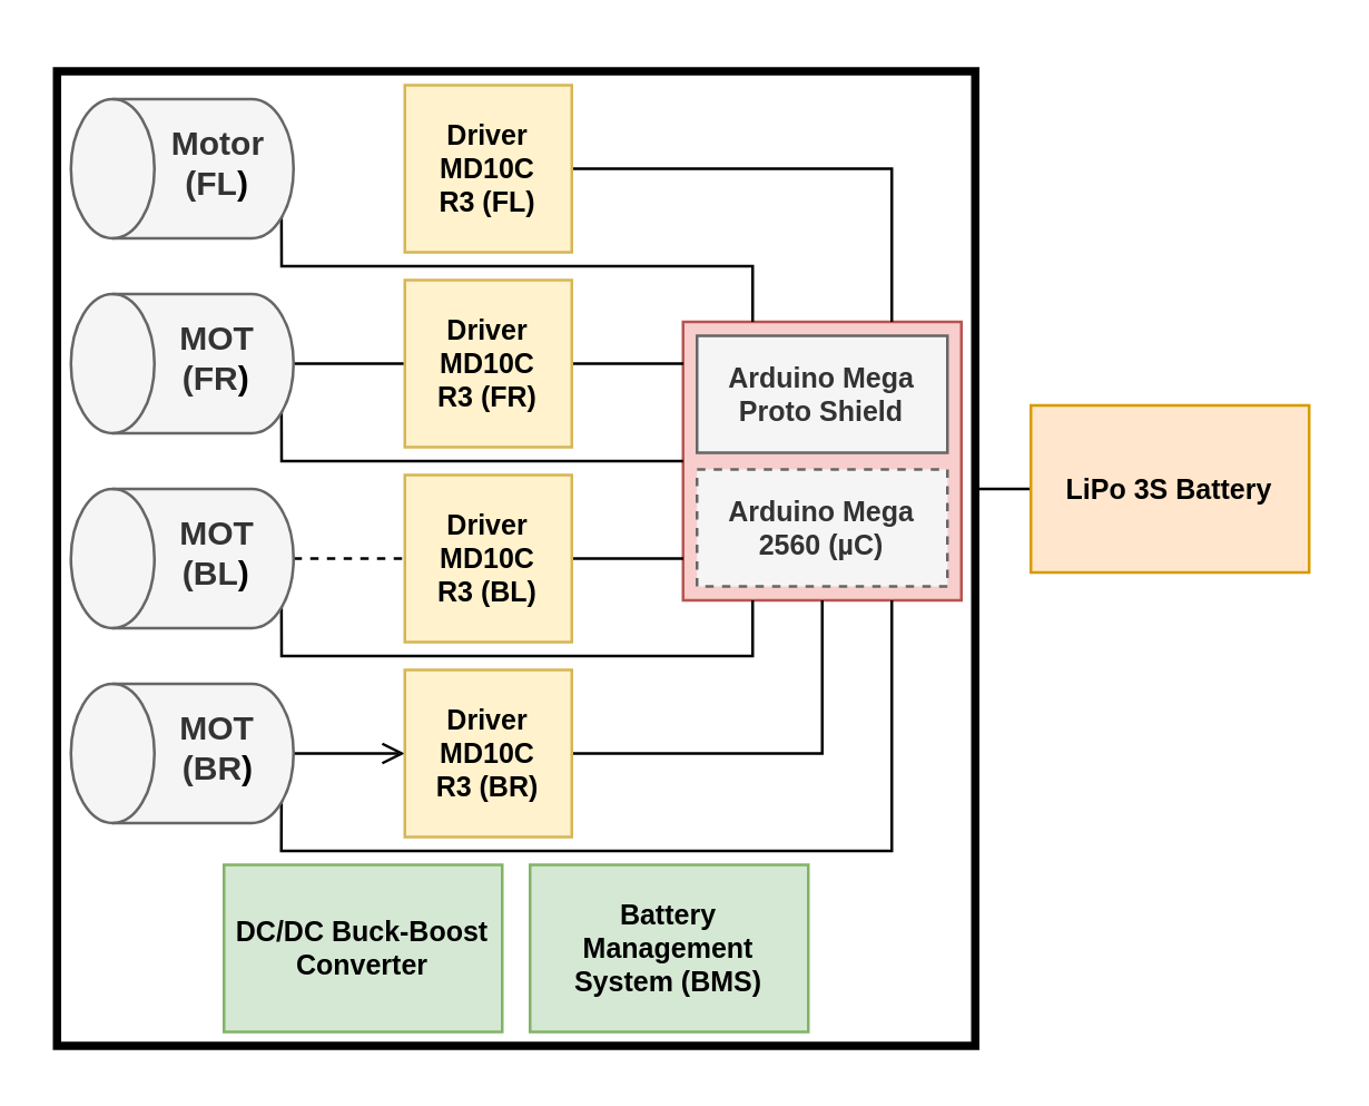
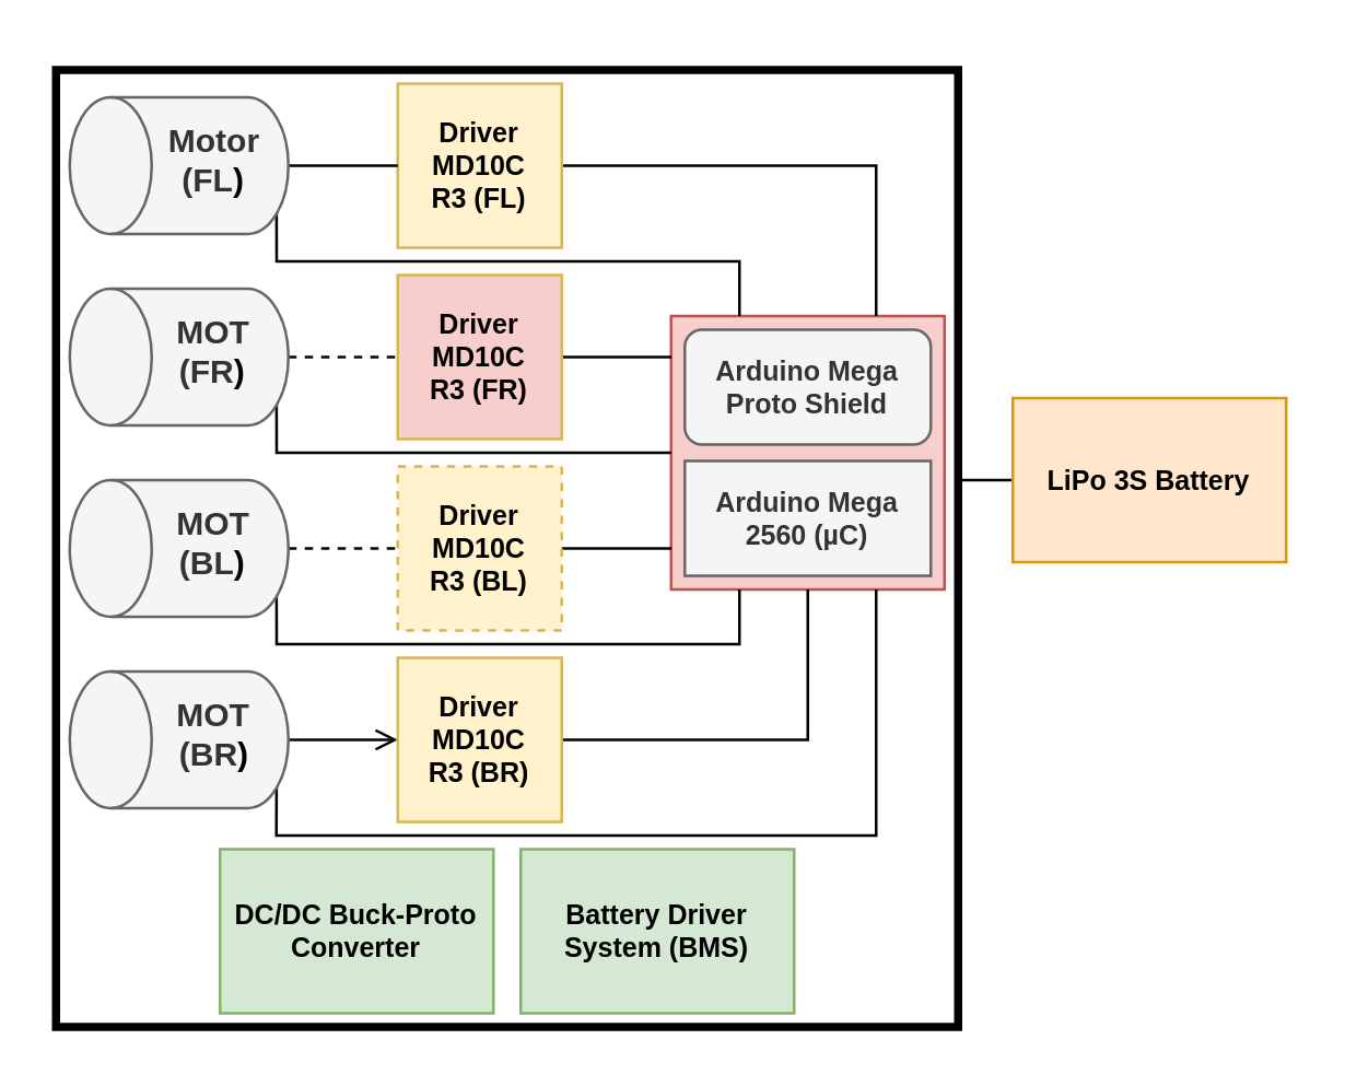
+ <mxCell id="7" style="edgeStyle=orthogonalEdgeStyle;rounded=0;orthogonalLoop=1;jettySize=auto;html=1;exitX=0.5;exitY=1;exitDx=0;exitDy=0;exitPerimeter=0;entryX=0;entryY=0.5;entryDx=0;entryDy=0;endArrow=none;endFill=0;" edge="1" parent="1" source="9" target="6"><mxGeometry relative="1" as="geometry" /></mxCell>
- <mxCell id="10" style="edgeStyle=orthogonalEdgeStyle;rounded=0;orthogonalLoop=1;jettySize=auto;html=1;exitX=0.5;exitY=1;exitDx=0;exitDy=0;exitPerimeter=0;entryX=0;entryY=0.5;entryDx=0;entryDy=0;endArrow=none;endFill=0;" edge="1" parent="1" source="12" target="20"><mxGeometry relative="1" as="geometry" /></mxCell>
+ <mxCell id="10" style="edgeStyle=orthogonalEdgeStyle;rounded=0;orthogonalLoop=1;jettySize=auto;html=1;exitX=0.5;exitY=1;exitDx=0;exitDy=0;exitPerimeter=0;entryX=0;entryY=0.5;entryDx=0;entryDy=0;endArrow=none;endFill=0;dashed=1;" edge="1" parent="1" source="12" target="20"><mxGeometry relative="1" as="geometry" /></mxCell>
- <mxCell id="20" value="Driver MD10C&lt;div&gt;R3 (&lt;span style=&quot;background-color: transparent; color: light-dark(rgb(0, 0, 0), rgb(255, 255, 255));&quot;&gt;FR)&lt;/span&gt;&lt;/div&gt;" style="rounded=0;whiteSpace=wrap;html=1;fontSize=10;fontStyle=1;fillColor=#fff2cc;strokeColor=#d6b656;" vertex="1" parent="1"><mxGeometry x="145" y="100" width="60" height="60" as="geometry" /></mxCell>
+ <mxCell id="20" value="Driver MD10C&lt;div&gt;R3 (&lt;span style=&quot;background-color: transparent; color: light-dark(rgb(0, 0, 0), rgb(255, 255, 255));&quot;&gt;FR)&lt;/span&gt;&lt;/div&gt;" style="rounded=0;whiteSpace=wrap;html=1;fontSize=10;fontStyle=1;fillColor=#f8cecc;strokeColor=#d6b656;" vertex="1" parent="1"><mxGeometry x="145" y="100" width="60" height="60" as="geometry" /></mxCell>
- <mxCell id="25" value="Arduino Mega&lt;div&gt;Proto Shield&lt;/div&gt;" style="rounded=0;whiteSpace=wrap;html=1;fontStyle=1;fontSize=10;fillColor=#f5f5f5;fontColor=#333333;strokeColor=#666666;" vertex="1" parent="1"><mxGeometry x="250" y="120" width="90" height="42" as="geometry" /></mxCell>
+ <mxCell id="25" value="Arduino Mega&lt;div&gt;Proto Shield&lt;/div&gt;" style="whiteSpace=wrap;html=1;fontStyle=1;fontSize=10;fillColor=#f5f5f5;fontColor=#333333;strokeColor=#666666;rounded=1;" vertex="1" parent="1"><mxGeometry x="250" y="120" width="90" height="42" as="geometry" /></mxCell>
- <mxCell id="4" value="Arduino Mega&lt;div&gt;2560 (µC)&lt;/div&gt;" style="rounded=0;whiteSpace=wrap;html=1;fontStyle=1;fontSize=10;fillColor=#f5f5f5;fontColor=#333333;strokeColor=#666666;dashed=1;" parent="1" vertex="1"><mxGeometry x="250" y="168" width="90" height="42" as="geometry" /></mxCell>
+ <mxCell id="4" value="Arduino Mega&lt;div&gt;2560 (µC)&lt;/div&gt;" style="rounded=0;whiteSpace=wrap;html=1;fontStyle=1;fontSize=10;fillColor=#f5f5f5;fontColor=#333333;strokeColor=#666666;" parent="1" vertex="1"><mxGeometry x="250" y="168" width="90" height="42" as="geometry" /></mxCell>
- <mxCell id="22" value="Driver MD10C&lt;div&gt;R3 (BL&lt;span style=&quot;background-color: transparent; color: light-dark(rgb(0, 0, 0), rgb(255, 255, 255));&quot;&gt;)&lt;/span&gt;&lt;/div&gt;" style="rounded=0;whiteSpace=wrap;html=1;fontSize=10;fontStyle=1;fillColor=#fff2cc;strokeColor=#d6b656;" vertex="1" parent="1"><mxGeometry x="145" y="170" width="60" height="60" as="geometry" /></mxCell>
+ <mxCell id="22" value="Driver MD10C&lt;div&gt;R3 (BL&lt;span style=&quot;background-color: transparent; color: light-dark(rgb(0, 0, 0), rgb(255, 255, 255));&quot;&gt;)&lt;/span&gt;&lt;/div&gt;" style="rounded=0;whiteSpace=wrap;html=1;fontSize=10;fontStyle=1;fillColor=#fff2cc;strokeColor=#d6b656;dashed=1;" vertex="1" parent="1"><mxGeometry x="145" y="170" width="60" height="60" as="geometry" /></mxCell>
- <mxCell id="29" value="DC/DC Buck-Boost Converter" style="rounded=0;whiteSpace=wrap;html=1;fontStyle=1;fontSize=10;fillColor=#d5e8d4;strokeColor=#82b366;" vertex="1" parent="1"><mxGeometry x="80" y="310" width="100" height="60" as="geometry" /></mxCell>
+ <mxCell id="29" value="DC/DC Buck-Proto Converter" style="rounded=0;whiteSpace=wrap;html=1;fontStyle=1;fontSize=10;fillColor=#d5e8d4;strokeColor=#82b366;" vertex="1" parent="1"><mxGeometry x="80" y="310" width="100" height="60" as="geometry" /></mxCell>
- <mxCell id="26" value="Battery Management System (BMS)" style="rounded=0;whiteSpace=wrap;html=1;fontStyle=1;fontSize=10;fillColor=#d5e8d4;strokeColor=#82b366;" vertex="1" parent="1"><mxGeometry x="190" y="310" width="100" height="60" as="geometry" /></mxCell>
+ <mxCell id="26" value="Battery Driver System (BMS)" style="rounded=0;whiteSpace=wrap;html=1;fontStyle=1;fontSize=10;fillColor=#d5e8d4;strokeColor=#82b366;" vertex="1" parent="1"><mxGeometry x="190" y="310" width="100" height="60" as="geometry" /></mxCell>
